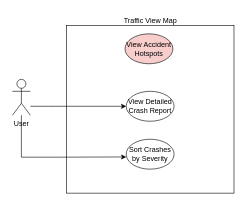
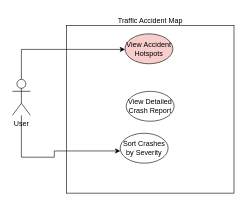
- <mxCell id="3" value="Traffic View Map" style="text;html=1;align=center;verticalAlign=middle;resizable=0;points=[];autosize=1;strokeColor=none;fillColor=none;" vertex="1" parent="1"><mxGeometry x="185" y="20" width="130" height="30" as="geometry" /></mxCell>
+ <mxCell id="3" value="Traffic Accident Map" style="text;html=1;align=center;verticalAlign=middle;resizable=0;points=[];autosize=1;strokeColor=none;fillColor=none;" vertex="1" parent="1"><mxGeometry x="185" y="20" width="130" height="30" as="geometry" /></mxCell>
+ <mxCell id="4" style="edgeStyle=orthogonalEdgeStyle;rounded=0;orthogonalLoop=1;jettySize=auto;html=1;" edge="1" parent="1" source="6" target="7"><mxGeometry relative="1" as="geometry"><Array as="points"><mxPoint x="35" y="82" /></Array></mxGeometry></mxCell>
- <mxCell id="5" style="edgeStyle=orthogonalEdgeStyle;rounded=0;orthogonalLoop=1;jettySize=auto;html=1;entryX=0;entryY=0.5;entryDx=0;entryDy=0;" edge="1" parent="1" source="6" target="8"><mxGeometry relative="1" as="geometry"><Array as="points"><mxPoint x="80" y="177" /><mxPoint x="80" y="177" /></Array></mxGeometry></mxCell>
- <mxCell id="9" value="Sort Crashes by Severity" style="ellipse;whiteSpace=wrap;html=1;" vertex="1" parent="1"><mxGeometry x="210" y="232" width="80" height="50" as="geometry" /></mxCell>
+ <mxCell id="9" value="Sort Crashes by Severity" style="ellipse;whiteSpace=wrap;html=1;" vertex="1" parent="1"><mxGeometry x="200" y="222" width="80" height="50" as="geometry" /></mxCell>
